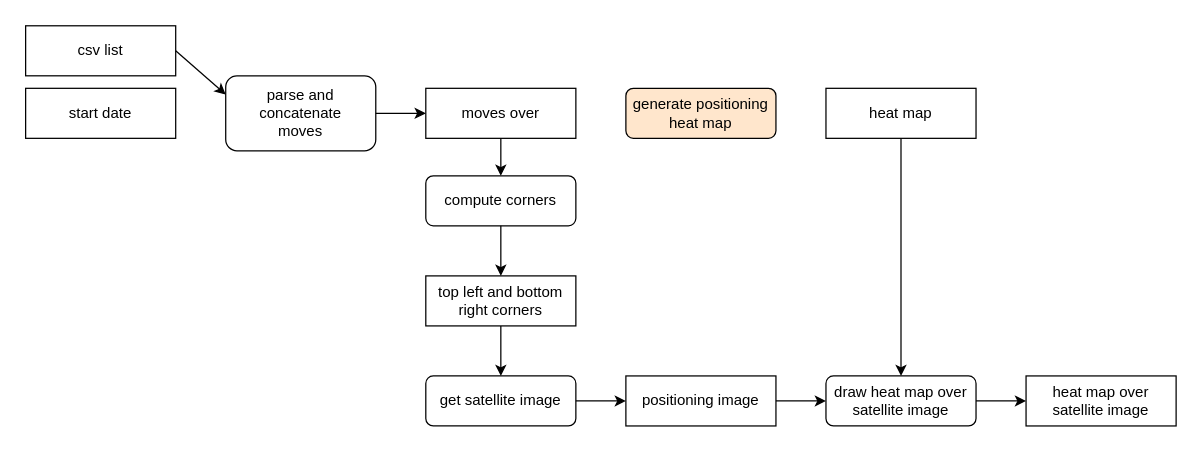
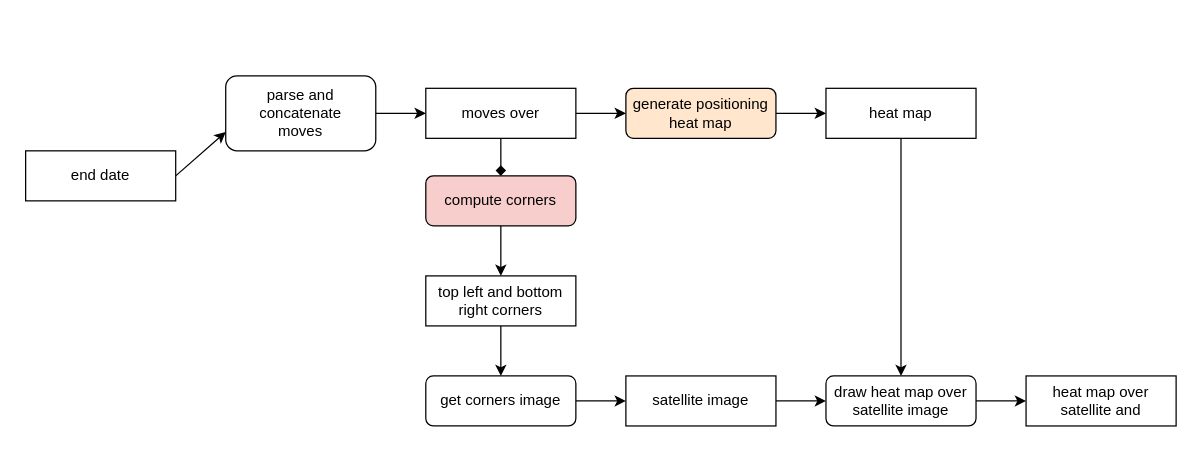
- <mxCell id="2" value="csv list" style="rounded=0;whiteSpace=wrap;html=1;" parent="1" vertex="1"><mxGeometry x="20" y="20" width="120" height="40" as="geometry" /></mxCell>
- <mxCell id="7" value="" style="endArrow=classic;html=1;entryX=0;entryY=0.25;entryDx=0;entryDy=0;exitX=1;exitY=0.5;exitDx=0;exitDy=0;" parent="1" source="2" target="6" edge="1"><mxGeometry width="50" height="50" relative="1" as="geometry"><mxPoint x="60" y="290" as="sourcePoint" /><mxPoint x="110" y="240" as="targetPoint" /></mxGeometry></mxCell>
- <mxCell id="4" value="&lt;div&gt;start date&lt;/div&gt;" style="rounded=0;whiteSpace=wrap;html=1;" parent="1" vertex="1"><mxGeometry x="20" y="70" width="120" height="40" as="geometry" /></mxCell>
+ <mxCell id="21" value="" style="endArrow=classic;html=1;exitX=1;exitY=0.5;exitDx=0;exitDy=0;entryX=0;entryY=0.5;entryDx=0;entryDy=0;" parent="1" source="3" target="19" edge="1"><mxGeometry width="50" height="50" relative="1" as="geometry"><mxPoint x="460" y="60" as="sourcePoint" /><mxPoint x="510" y="10" as="targetPoint" /></mxGeometry></mxCell>
+ <mxCell id="20" value="" style="endArrow=classic;html=1;entryX=0;entryY=0.5;entryDx=0;entryDy=0;exitX=1;exitY=0.5;exitDx=0;exitDy=0;" parent="1" source="19" target="18" edge="1"><mxGeometry width="50" height="50" relative="1" as="geometry"><mxPoint x="20" y="490" as="sourcePoint" /><mxPoint x="70" y="440" as="targetPoint" /></mxGeometry></mxCell>
+ <mxCell id="8" value="" style="endArrow=classic;html=1;entryX=0;entryY=0.75;entryDx=0;entryDy=0;exitX=1;exitY=0.5;exitDx=0;exitDy=0;" parent="1" source="5" target="6" edge="1"><mxGeometry width="50" height="50" relative="1" as="geometry"><mxPoint x="60" y="290" as="sourcePoint" /><mxPoint x="110" y="240" as="targetPoint" /></mxGeometry></mxCell>
- <mxCell id="12" value="" style="endArrow=classic;html=1;exitX=0.5;exitY=1;exitDx=0;exitDy=0;entryX=0.5;entryY=0;entryDx=0;entryDy=0;" parent="1" source="3" target="11" edge="1"><mxGeometry width="50" height="50" relative="1" as="geometry"><mxPoint x="20" y="310" as="sourcePoint" /><mxPoint x="400" y="150" as="targetPoint" /></mxGeometry></mxCell>
+ <mxCell id="12" value="" style="endArrow=diamond;html=1;exitX=0.5;exitY=1;exitDx=0;exitDy=0;entryX=0.5;entryY=0;entryDx=0;entryDy=0;" parent="1" source="3" target="11" edge="1"><mxGeometry width="50" height="50" relative="1" as="geometry"><mxPoint x="20" y="310" as="sourcePoint" /><mxPoint x="400" y="150" as="targetPoint" /></mxGeometry></mxCell>
+ <mxCell id="5" value="end date" style="rounded=0;whiteSpace=wrap;html=1;" parent="1" vertex="1"><mxGeometry x="20" y="120" width="120" height="40" as="geometry" /></mxCell>
- <mxCell id="11" value="&lt;div&gt;compute corners&lt;br&gt;&lt;/div&gt;" style="rounded=1;whiteSpace=wrap;html=1;" parent="1" vertex="1"><mxGeometry x="340" y="140" width="120" height="40" as="geometry" /></mxCell>
+ <mxCell id="11" value="&lt;div&gt;compute corners&lt;br&gt;&lt;/div&gt;" style="rounded=1;whiteSpace=wrap;html=1;fillColor=#f8cecc;" parent="1" vertex="1"><mxGeometry x="340" y="140" width="120" height="40" as="geometry" /></mxCell>
- <mxCell id="14" value="&lt;div&gt;get satellite image&lt;br&gt;&lt;/div&gt;" style="rounded=1;whiteSpace=wrap;html=1;" parent="1" vertex="1"><mxGeometry x="340" y="300" width="120" height="40" as="geometry" /></mxCell>
+ <mxCell id="14" value="&lt;div&gt;get corners image&lt;br&gt;&lt;/div&gt;" style="rounded=1;whiteSpace=wrap;html=1;" parent="1" vertex="1"><mxGeometry x="340" y="300" width="120" height="40" as="geometry" /></mxCell>
- <mxCell id="15" value="&lt;div&gt;positioning image&lt;br&gt;&lt;/div&gt;" style="rounded=0;whiteSpace=wrap;html=1;" parent="1" vertex="1"><mxGeometry x="500" y="300" width="120" height="40" as="geometry" /></mxCell>
+ <mxCell id="15" value="&lt;div&gt;satellite image&lt;br&gt;&lt;/div&gt;" style="rounded=0;whiteSpace=wrap;html=1;" parent="1" vertex="1"><mxGeometry x="500" y="300" width="120" height="40" as="geometry" /></mxCell>
- <mxCell id="23" value="heat map over satellite image" style="rounded=0;whiteSpace=wrap;html=1;" parent="1" vertex="1"><mxGeometry x="820" y="300" width="120" height="40" as="geometry" /></mxCell>
+ <mxCell id="23" value="heat map over satellite and" style="rounded=0;whiteSpace=wrap;html=1;" parent="1" vertex="1"><mxGeometry x="820" y="300" width="120" height="40" as="geometry" /></mxCell>
